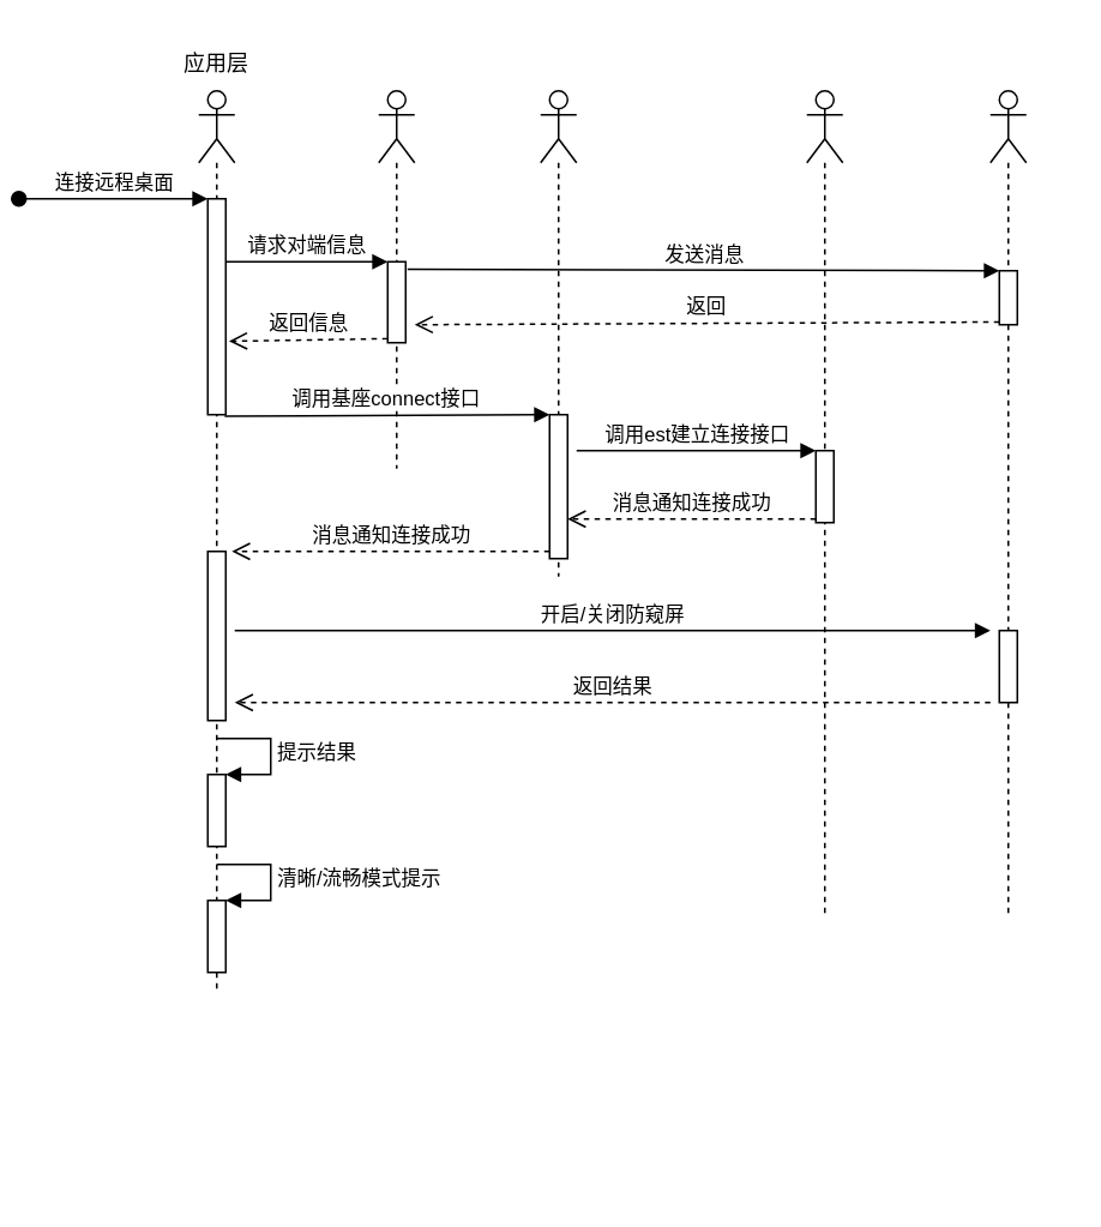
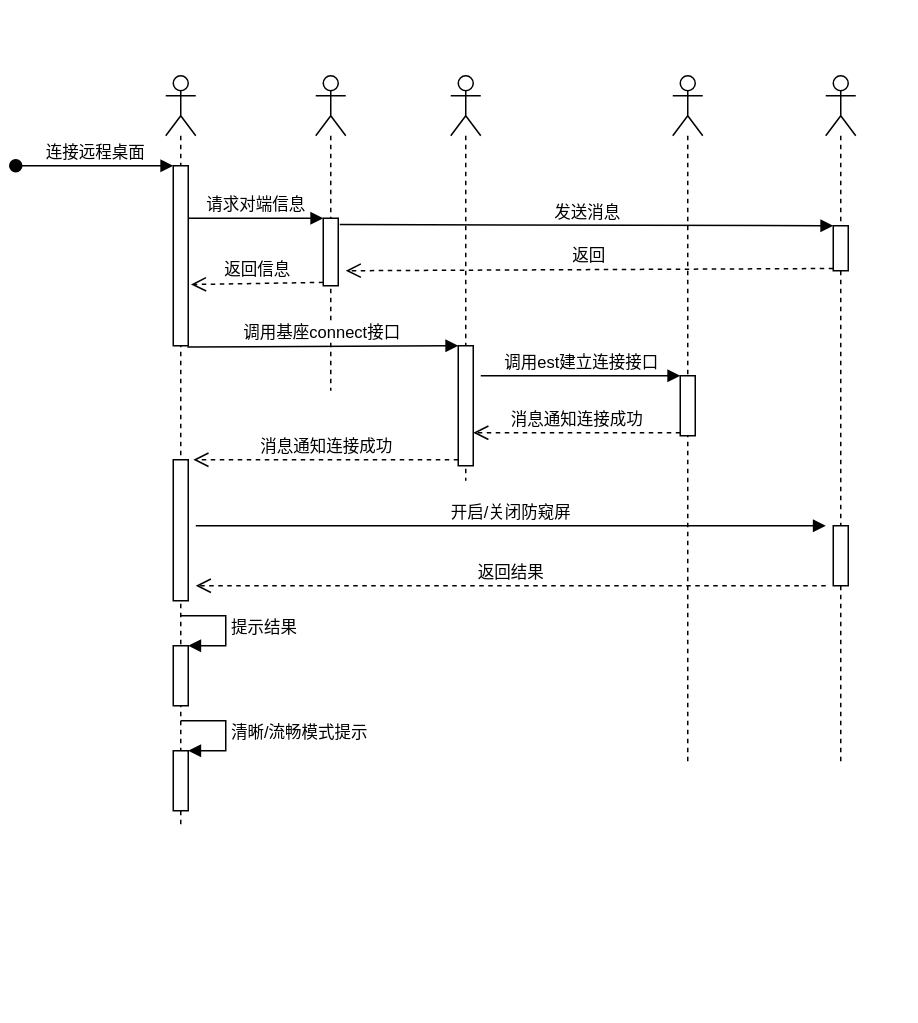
- <mxCell id="9" value="应用层" style="text;html=1;strokeColor=none;fillColor=none;align=center;verticalAlign=middle;whiteSpace=wrap;rounded=0;" vertex="1" parent="2"><mxGeometry width="60" height="30" as="geometry" /></mxCell>
